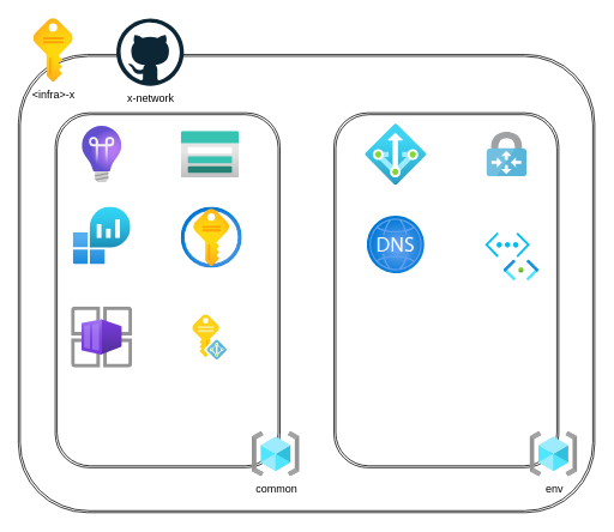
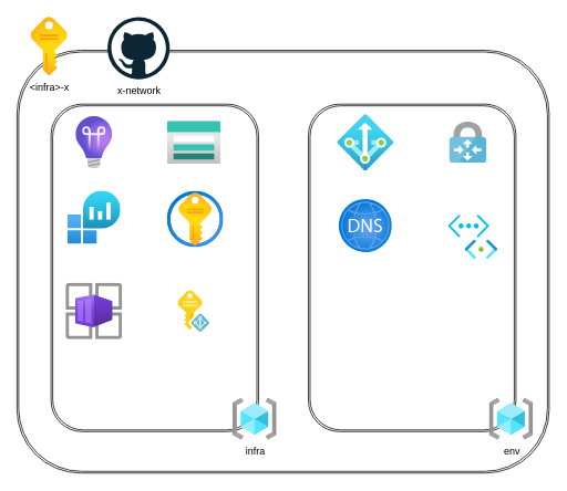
- <mxCell id="17" value="common" style="image;aspect=fixed;html=1;points=[];align=center;fontSize=12;image=img/lib/azure2/general/Resource_Groups.svg;movable=0;resizable=0;rotatable=0;deletable=0;editable=0;locked=1;connectable=0;" parent="2" vertex="1"><mxGeometry x="260" y="460" width="53.13" height="50" as="geometry" /></mxCell>
+ <mxCell id="17" value="infra" style="image;aspect=fixed;html=1;points=[];align=center;fontSize=12;image=img/lib/azure2/general/Resource_Groups.svg;movable=0;resizable=0;rotatable=0;deletable=0;editable=0;locked=1;connectable=0;" parent="2" vertex="1"><mxGeometry x="260" y="460" width="53.13" height="50" as="geometry" /></mxCell>
